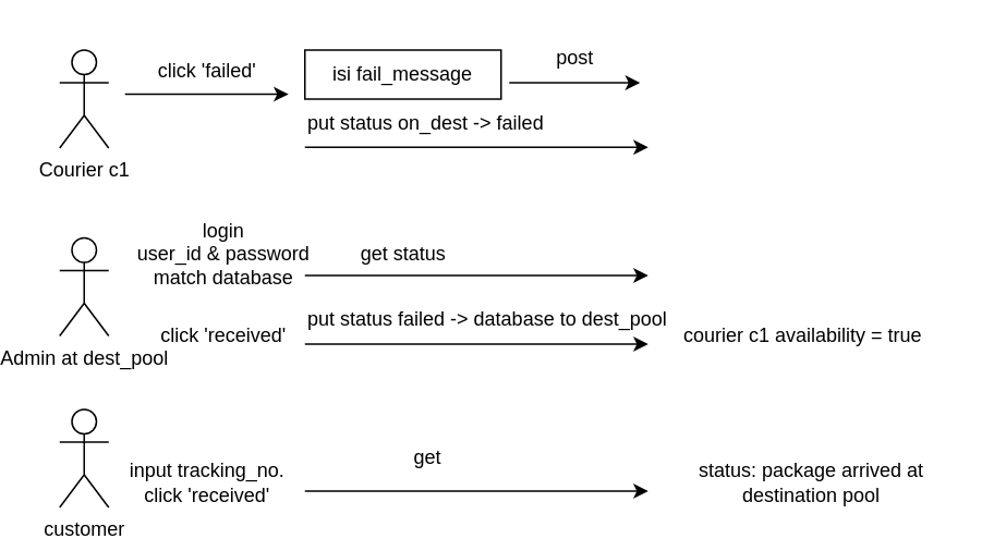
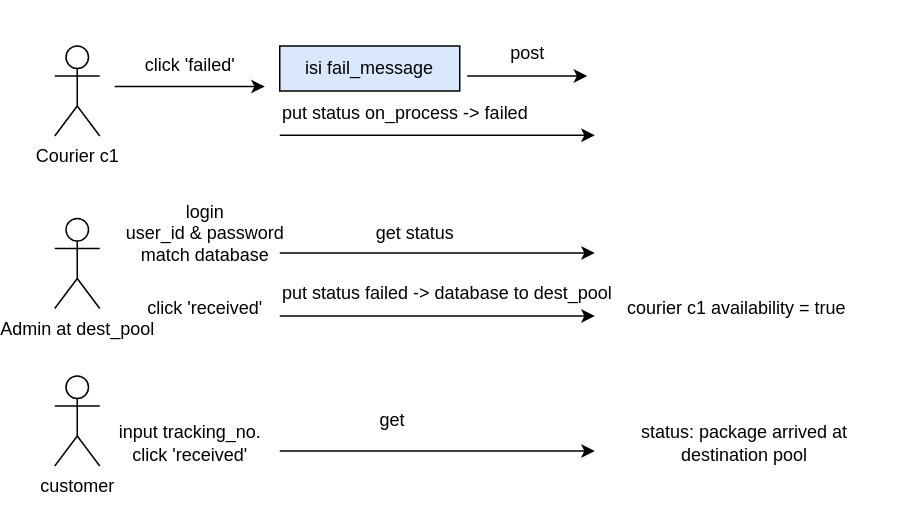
- <mxCell id="5" value="isi fail_message" style="rounded=0;whiteSpace=wrap;html=1;" parent="1" vertex="1"><mxGeometry x="170" y="30" width="120" height="30" as="geometry" /></mxCell>
+ <mxCell id="5" value="isi fail_message" style="rounded=0;whiteSpace=wrap;html=1;fillColor=#dae8fc;" parent="1" vertex="1"><mxGeometry x="170" y="30" width="120" height="30" as="geometry" /></mxCell>
- <mxCell id="8" value="put status on_dest -&amp;gt; failed" style="text;html=1;align=left;verticalAlign=middle;resizable=0;points=[];autosize=1;strokeColor=none;fillColor=none;" parent="1" vertex="1"><mxGeometry x="170" y="60" width="190" height="30" as="geometry" /></mxCell>
+ <mxCell id="8" value="put status on_process -&amp;gt; failed" style="text;html=1;align=left;verticalAlign=middle;resizable=0;points=[];autosize=1;strokeColor=none;fillColor=none;" parent="1" vertex="1"><mxGeometry x="170" y="60" width="190" height="30" as="geometry" /></mxCell>
- <mxCell id="20" value="get status" style="text;html=1;align=center;verticalAlign=middle;resizable=0;points=[];autosize=1;strokeColor=none;fillColor=none;" parent="1" vertex="1"><mxGeometry x="190" y="140" width="80" height="30" as="geometry" /></mxCell>
+ <mxCell id="20" value="get status" style="text;html=1;align=center;verticalAlign=middle;resizable=0;points=[];autosize=1;strokeColor=none;fillColor=none;" parent="1" vertex="1"><mxGeometry x="220" y="140" width="80" height="30" as="geometry" /></mxCell>
